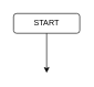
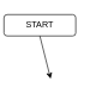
- <mxCell id="2" value="START" style="rounded=1;whiteSpace=wrap;html=1;" vertex="1" parent="1"><mxGeometry x="20" y="20" width="100" height="30" as="geometry" /></mxCell>
+ <mxCell id="2" value="START" style="rounded=1;whiteSpace=wrap;html=1;" vertex="1" parent="1"><mxGeometry x="5" y="20" width="100" height="30" as="geometry" /></mxCell>
